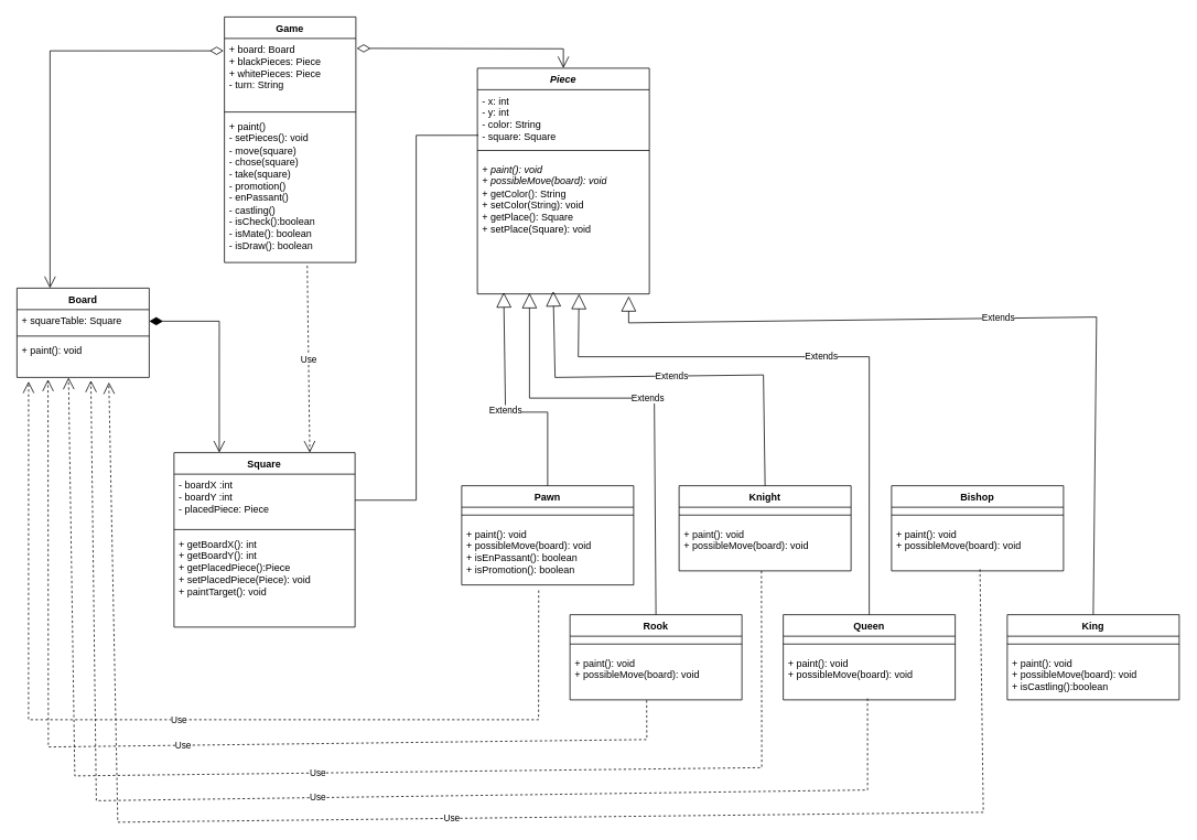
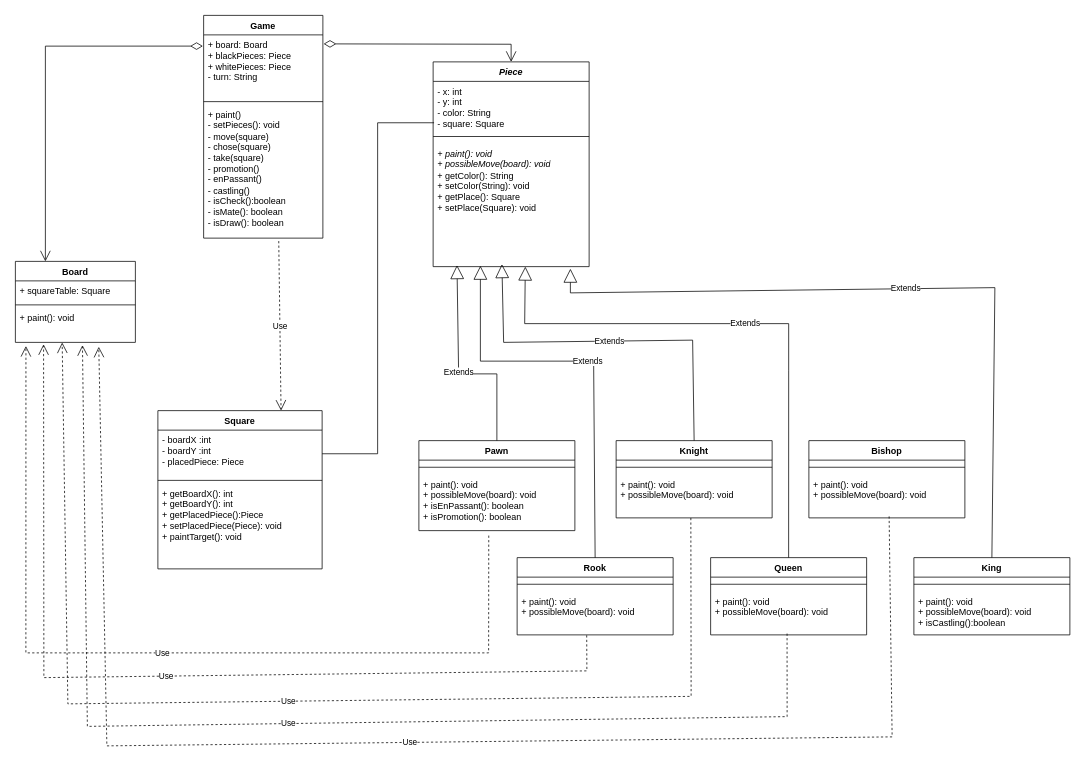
- <mxCell id="15" value="" style="endArrow=open;html=1;endSize=12;startArrow=diamondThin;startSize=14;startFill=1;edgeStyle=orthogonalEdgeStyle;align=left;verticalAlign=bottom;rounded=0;exitX=1;exitY=0.5;exitDx=0;exitDy=0;entryX=0.25;entryY=0;entryDx=0;entryDy=0;" parent="1" source="7" target="10" edge="1"><mxGeometry x="-1" y="3" relative="1" as="geometry"><mxPoint x="244" y="394" as="sourcePoint" /><mxPoint x="404" y="394" as="targetPoint" /></mxGeometry></mxCell>
